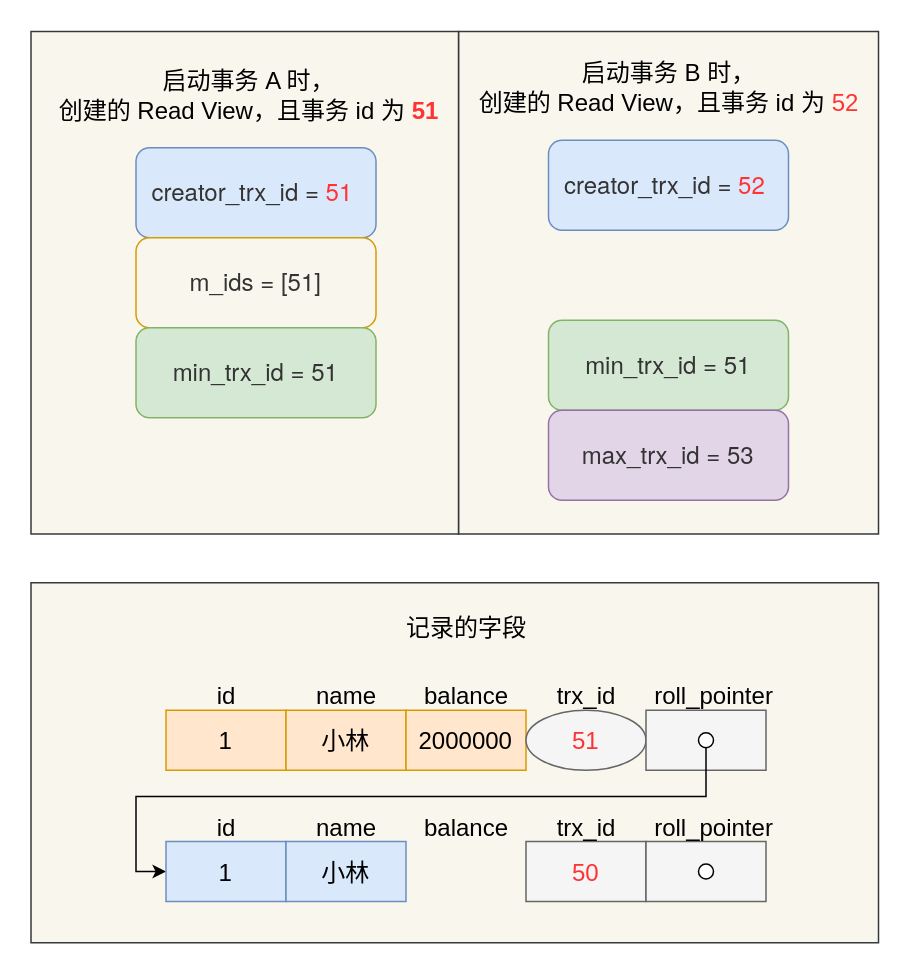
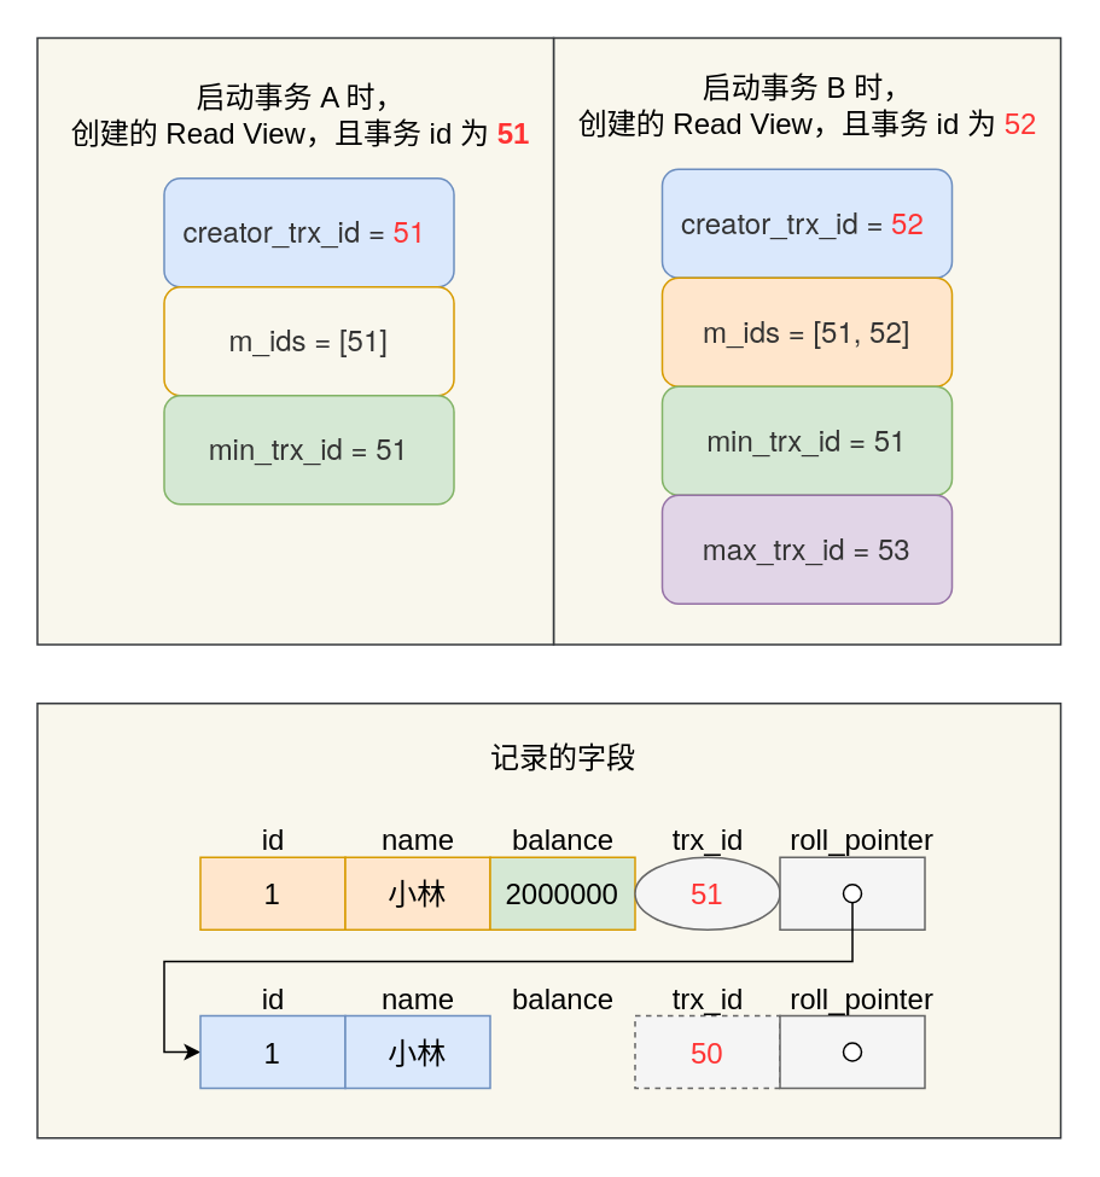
+ <mxCell id="9" value="&lt;span style=&quot;color: rgb(51 , 51 , 51) ; font-family: &amp;quot;helvetica neue&amp;quot; , &amp;quot;helvetica&amp;quot; , &amp;quot;arial&amp;quot; , sans-serif ; font-size: 16px ; text-align: left&quot;&gt;m_&lt;/span&gt;&lt;span style=&quot;color: rgb(51 , 51 , 51) ; font-family: &amp;quot;helvetica neue&amp;quot; , &amp;quot;helvetica&amp;quot; , &amp;quot;arial&amp;quot; , sans-serif ; font-size: 16px ; text-align: left&quot;&gt;id&lt;/span&gt;&lt;span style=&quot;color: rgb(51 , 51 , 51) ; font-family: &amp;quot;helvetica neue&amp;quot; , &amp;quot;helvetica&amp;quot; , &amp;quot;arial&amp;quot; , sans-serif ; font-size: 16px ; text-align: left&quot;&gt;s = [51, 52]&lt;br style=&quot;font-size: 16px;&quot;&gt;&lt;/span&gt;" style="rounded=1;whiteSpace=wrap;html=1;fontSize=16;fillColor=#ffe6cc;strokeColor=#d79b00;labelBackgroundColor=none;" parent="1" vertex="1"><mxGeometry x="365" y="153" width="160" height="60" as="geometry" /></mxCell>
- <mxCell id="16" value="2000000" style="rounded=0;whiteSpace=wrap;html=1;fontSize=16;fillColor=#ffe6cc;strokeColor=#d79b00;" parent="1" vertex="1"><mxGeometry x="270" y="473" width="80" height="40" as="geometry" /></mxCell>
+ <mxCell id="16" value="2000000" style="rounded=0;whiteSpace=wrap;html=1;fontSize=16;fillColor=#d5e8d4;strokeColor=#d79b00;" parent="1" vertex="1"><mxGeometry x="270" y="473" width="80" height="40" as="geometry" /></mxCell>
- <mxCell id="29" value="&lt;font color=&quot;#ff3333&quot;&gt;50&lt;/font&gt;" style="rounded=0;whiteSpace=wrap;html=1;fontSize=16;fillColor=#f5f5f5;strokeColor=#666666;fontColor=#333333;" parent="1" vertex="1"><mxGeometry x="350" y="560.5" width="80" height="40" as="geometry" /></mxCell>
+ <mxCell id="29" value="&lt;font color=&quot;#ff3333&quot;&gt;50&lt;/font&gt;" style="rounded=0;whiteSpace=wrap;html=1;fontSize=16;fillColor=#f5f5f5;strokeColor=#666666;fontColor=#333333;dashed=1;" parent="1" vertex="1"><mxGeometry x="350" y="560.5" width="80" height="40" as="geometry" /></mxCell>
